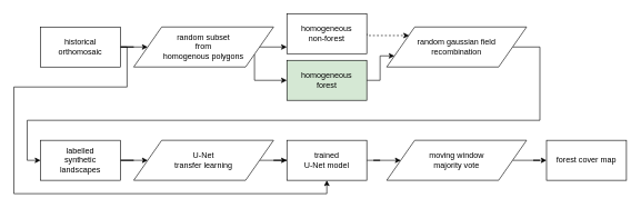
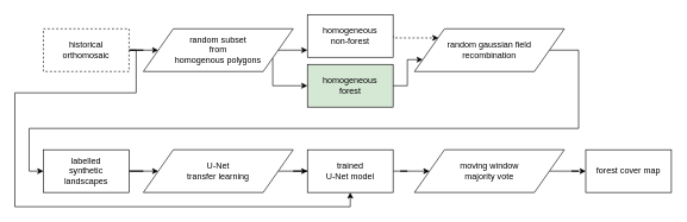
- <mxCell id="4" value="&lt;font&gt;historical&lt;br&gt;&lt;/font&gt;&lt;div&gt;&lt;font&gt;orthomosaic&lt;/font&gt;&lt;/div&gt;" style="rounded=0;whiteSpace=wrap;html=1;fontFamily=Arial;" vertex="1" parent="1"><mxGeometry x="60" y="40" width="120" height="60" as="geometry" /></mxCell>
+ <mxCell id="4" value="&lt;font&gt;historical&lt;br&gt;&lt;/font&gt;&lt;div&gt;&lt;font&gt;orthomosaic&lt;/font&gt;&lt;/div&gt;" style="rounded=0;whiteSpace=wrap;html=1;fontFamily=Arial;dashed=1;" vertex="1" parent="1"><mxGeometry x="60" y="40" width="120" height="60" as="geometry" /></mxCell>
